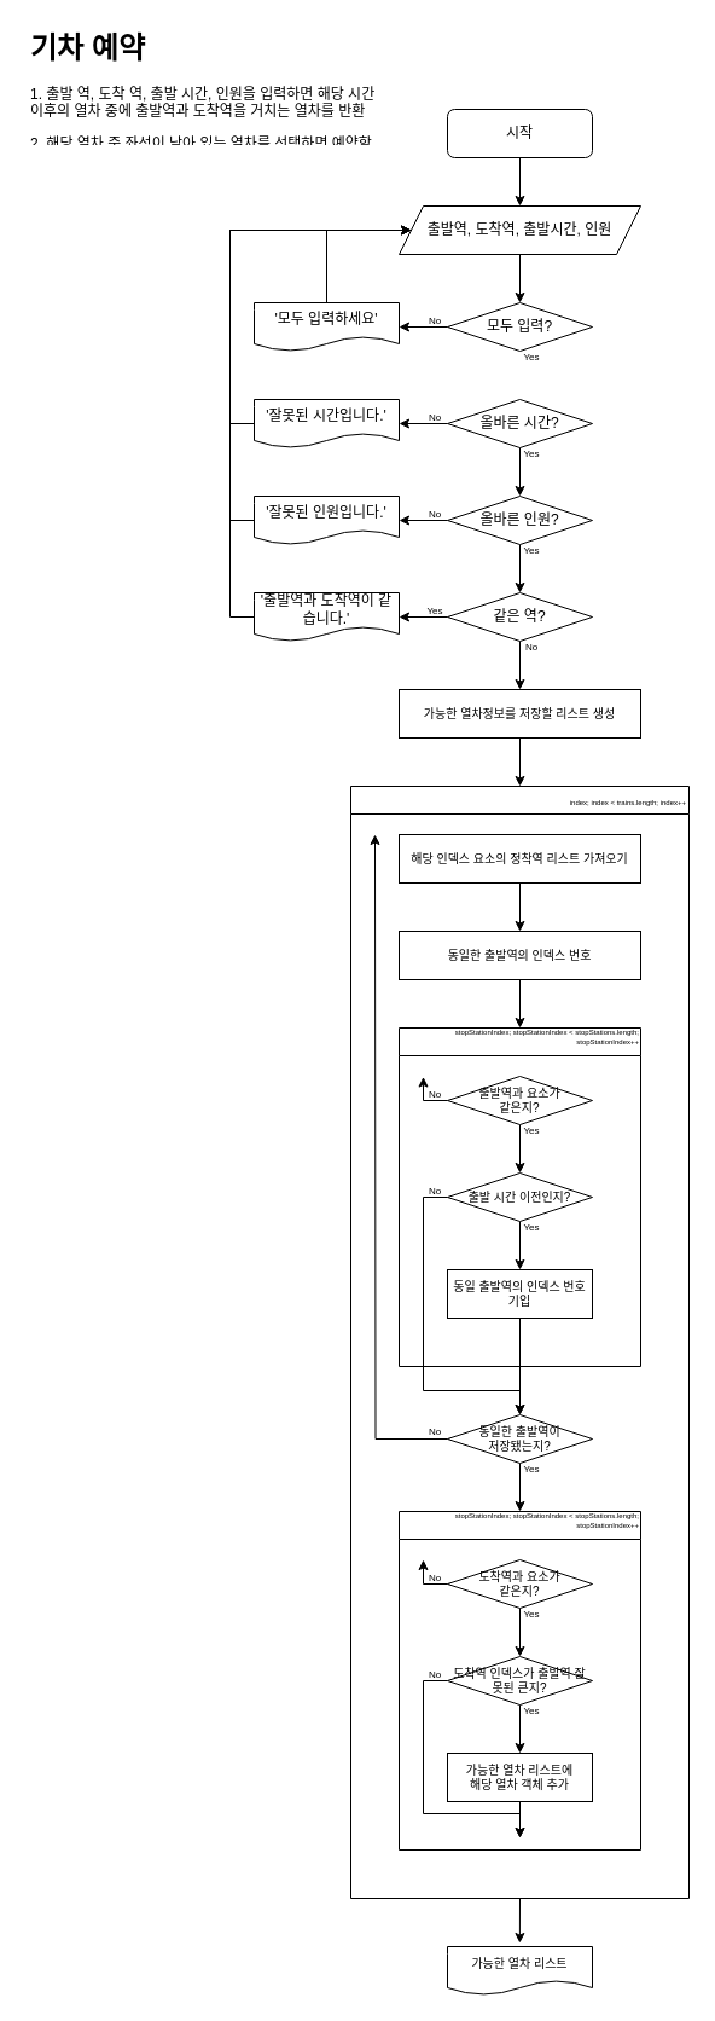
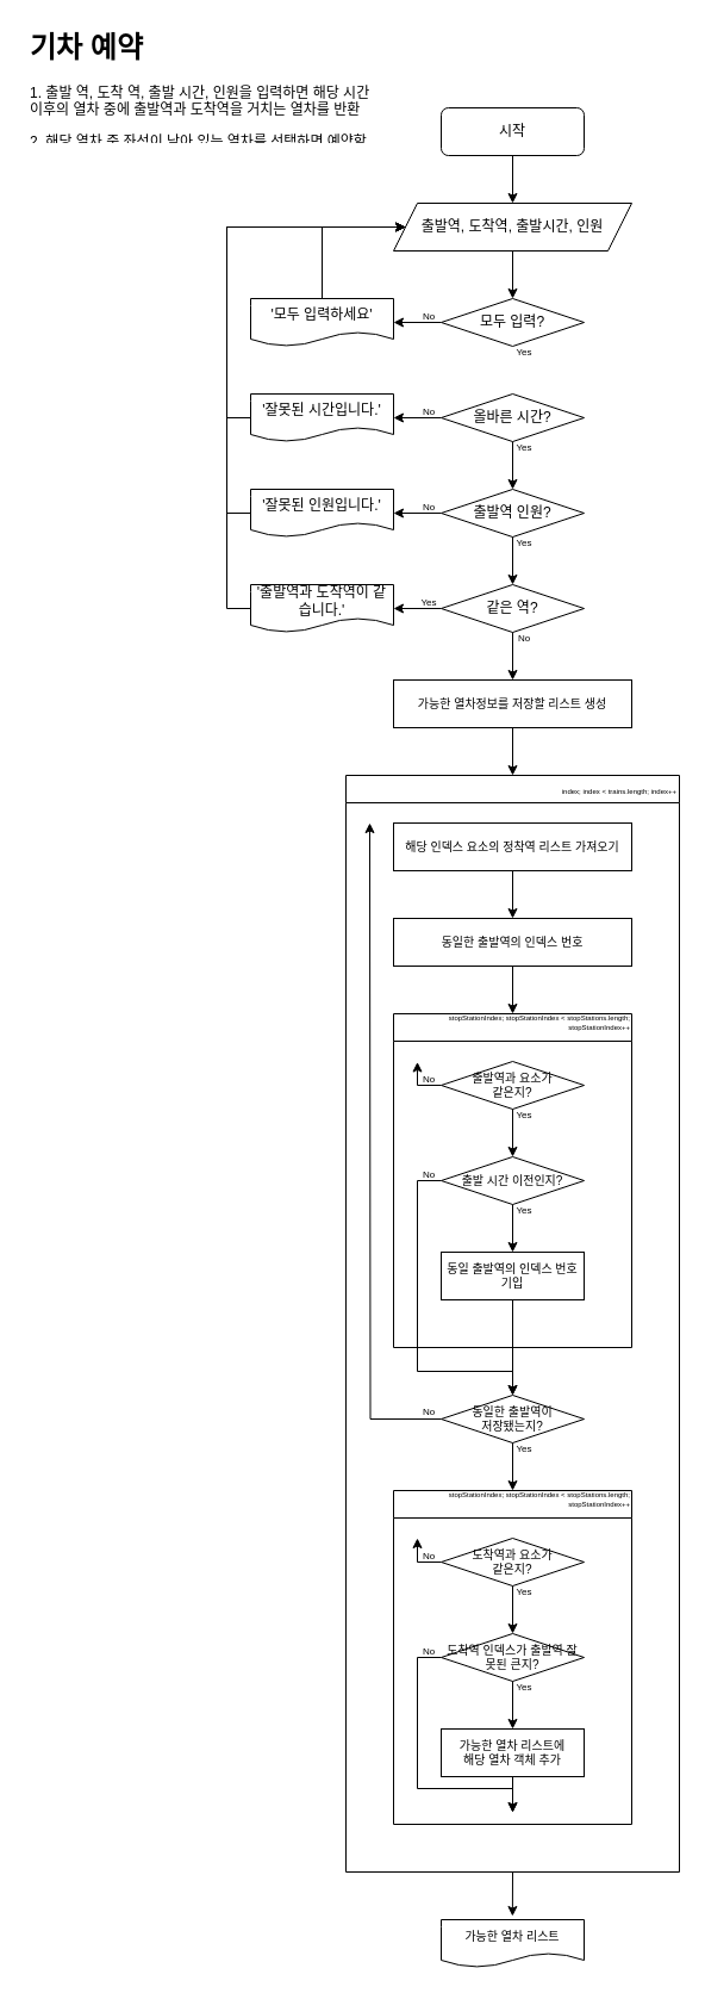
- <mxCell id="21" value="올바른 인원?" style="rhombus;whiteSpace=wrap;html=1;fontSize=12;" vertex="1" parent="1"><mxGeometry x="370" y="410" width="120" height="40" as="geometry" /></mxCell>
+ <mxCell id="21" value="출발역 인원?" style="rhombus;whiteSpace=wrap;html=1;fontSize=12;" vertex="1" parent="1"><mxGeometry x="370" y="410" width="120" height="40" as="geometry" /></mxCell>
